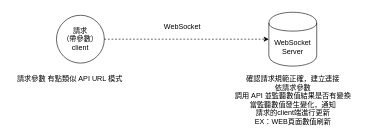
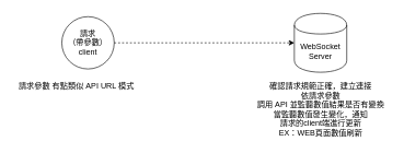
- <mxCell id="5" value="&lt;span style=&quot;white-space: normal&quot;&gt;WebSocket&lt;/span&gt;" style="text;html=1;align=center;verticalAlign=middle;resizable=0;points=[];autosize=1;" vertex="1" parent="1"><mxGeometry x="263" y="35" width="80" height="20" as="geometry" /></mxCell>
